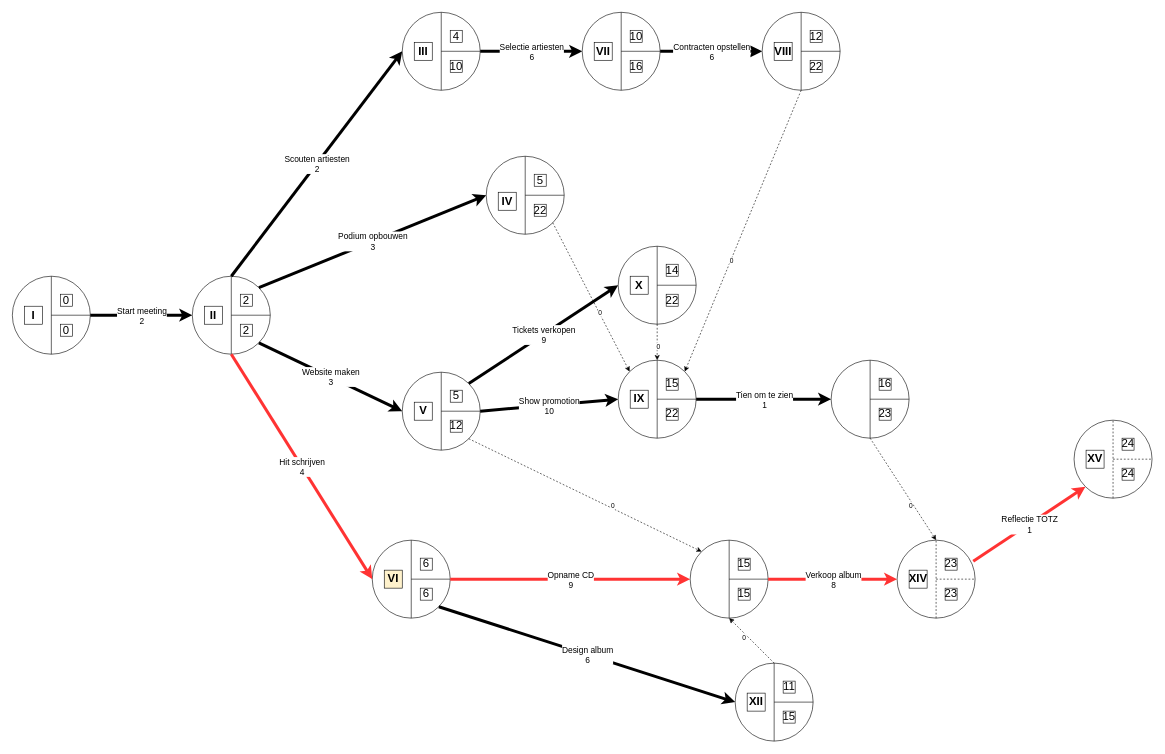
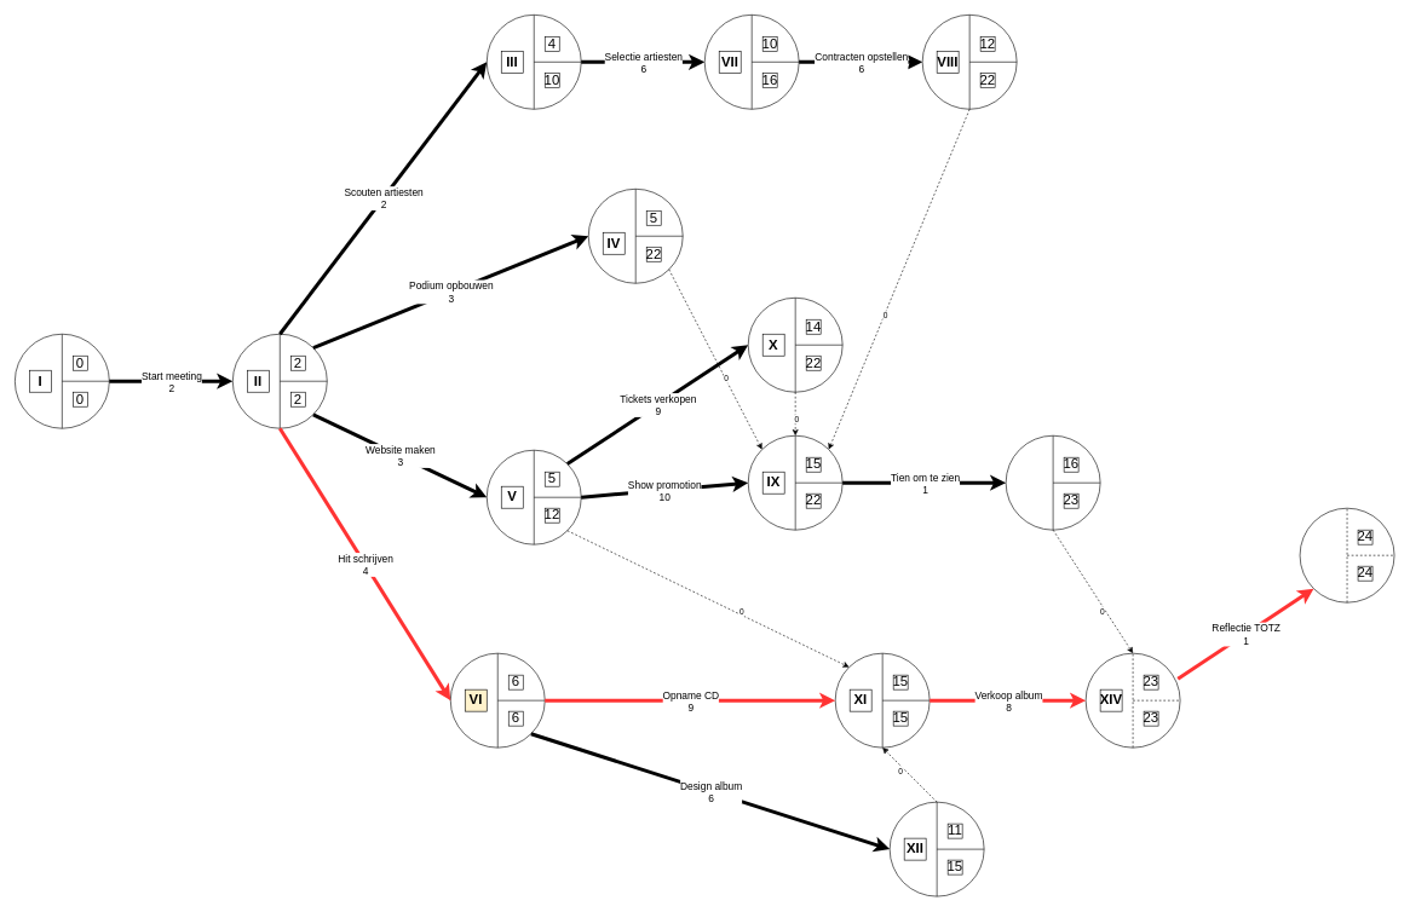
- <mxCell id="124" value="&lt;font style=&quot;font-size: 19px;&quot;&gt;&lt;b&gt;XV&lt;/b&gt;&lt;/font&gt;" style="rounded=0;whiteSpace=wrap;html=1;fontSize=15;" parent="1" vertex="1"><mxGeometry x="1810" y="750" width="30" height="30" as="geometry" /></mxCell>
+ <mxCell id="83" value="&lt;font style=&quot;font-size: 19px;&quot;&gt;&lt;b&gt;XI&lt;/b&gt;&lt;/font&gt;" style="rounded=0;whiteSpace=wrap;html=1;fontSize=15;" parent="1" vertex="1"><mxGeometry x="1170" y="950" width="30" height="30" as="geometry" /></mxCell>
